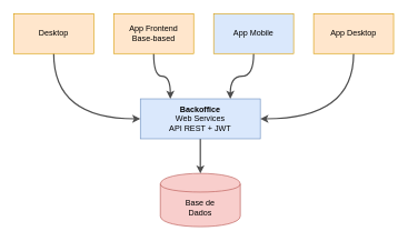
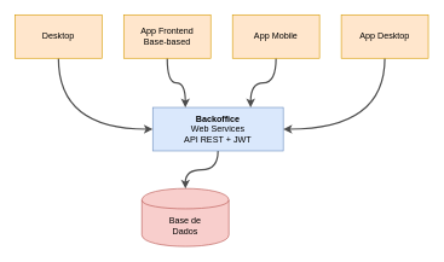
- <mxCell id="8" value="App Mobile" style="rounded=0;whiteSpace=wrap;html=1;fillColor=#dae8fc;strokeColor=#d79b00;" vertex="1" parent="1"><mxGeometry x="320" y="20" width="120" height="60" as="geometry" /></mxCell>
+ <mxCell id="8" value="App Mobile" style="rounded=0;whiteSpace=wrap;html=1;fillColor=#ffe6cc;strokeColor=#d79b00;" vertex="1" parent="1"><mxGeometry x="320" y="20" width="120" height="60" as="geometry" /></mxCell>
- <mxCell id="2" value="&lt;div&gt;Base de&lt;/div&gt;&lt;div&gt;Dados&lt;br&gt;&lt;/div&gt;" style="shape=cylinder;whiteSpace=wrap;html=1;boundedLbl=1;backgroundOutline=1;fillColor=#f8cecc;strokeColor=#b85450;" vertex="1" parent="1"><mxGeometry x="240" y="260" width="120" height="80" as="geometry" /></mxCell>
+ <mxCell id="2" value="&lt;div&gt;Base de&lt;/div&gt;&lt;div&gt;Dados&lt;br&gt;&lt;/div&gt;" style="shape=cylinder;whiteSpace=wrap;html=1;boundedLbl=1;backgroundOutline=1;fillColor=#f8cecc;strokeColor=#b85450;" vertex="1" parent="1"><mxGeometry x="195" y="260" width="120" height="80" as="geometry" /></mxCell>
